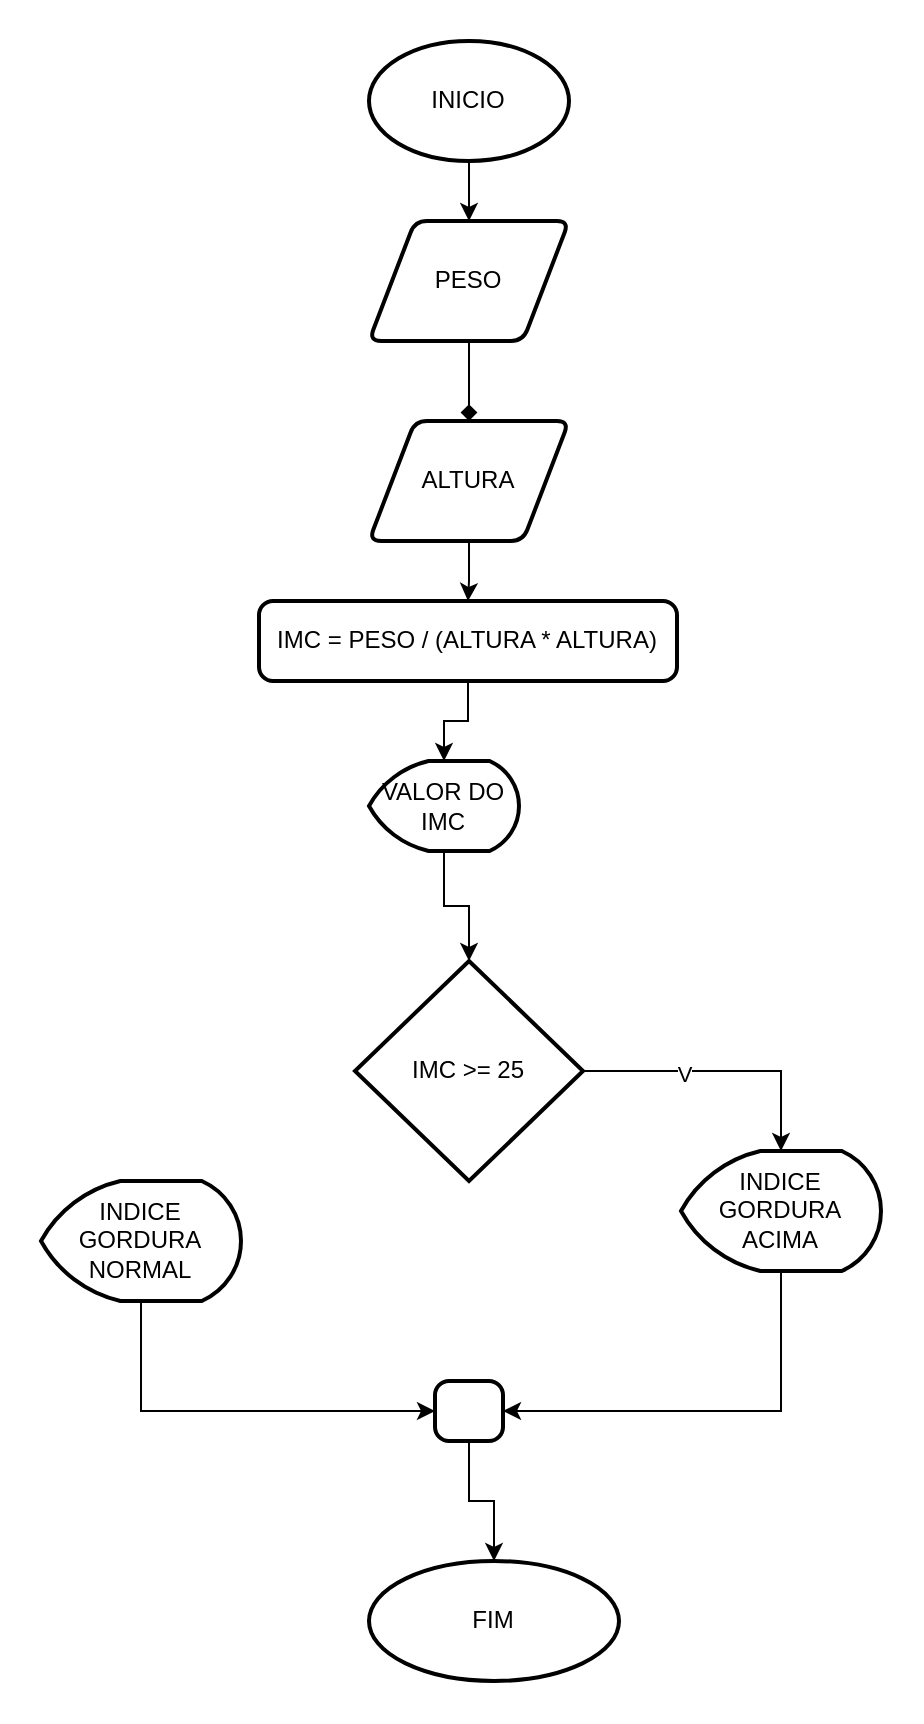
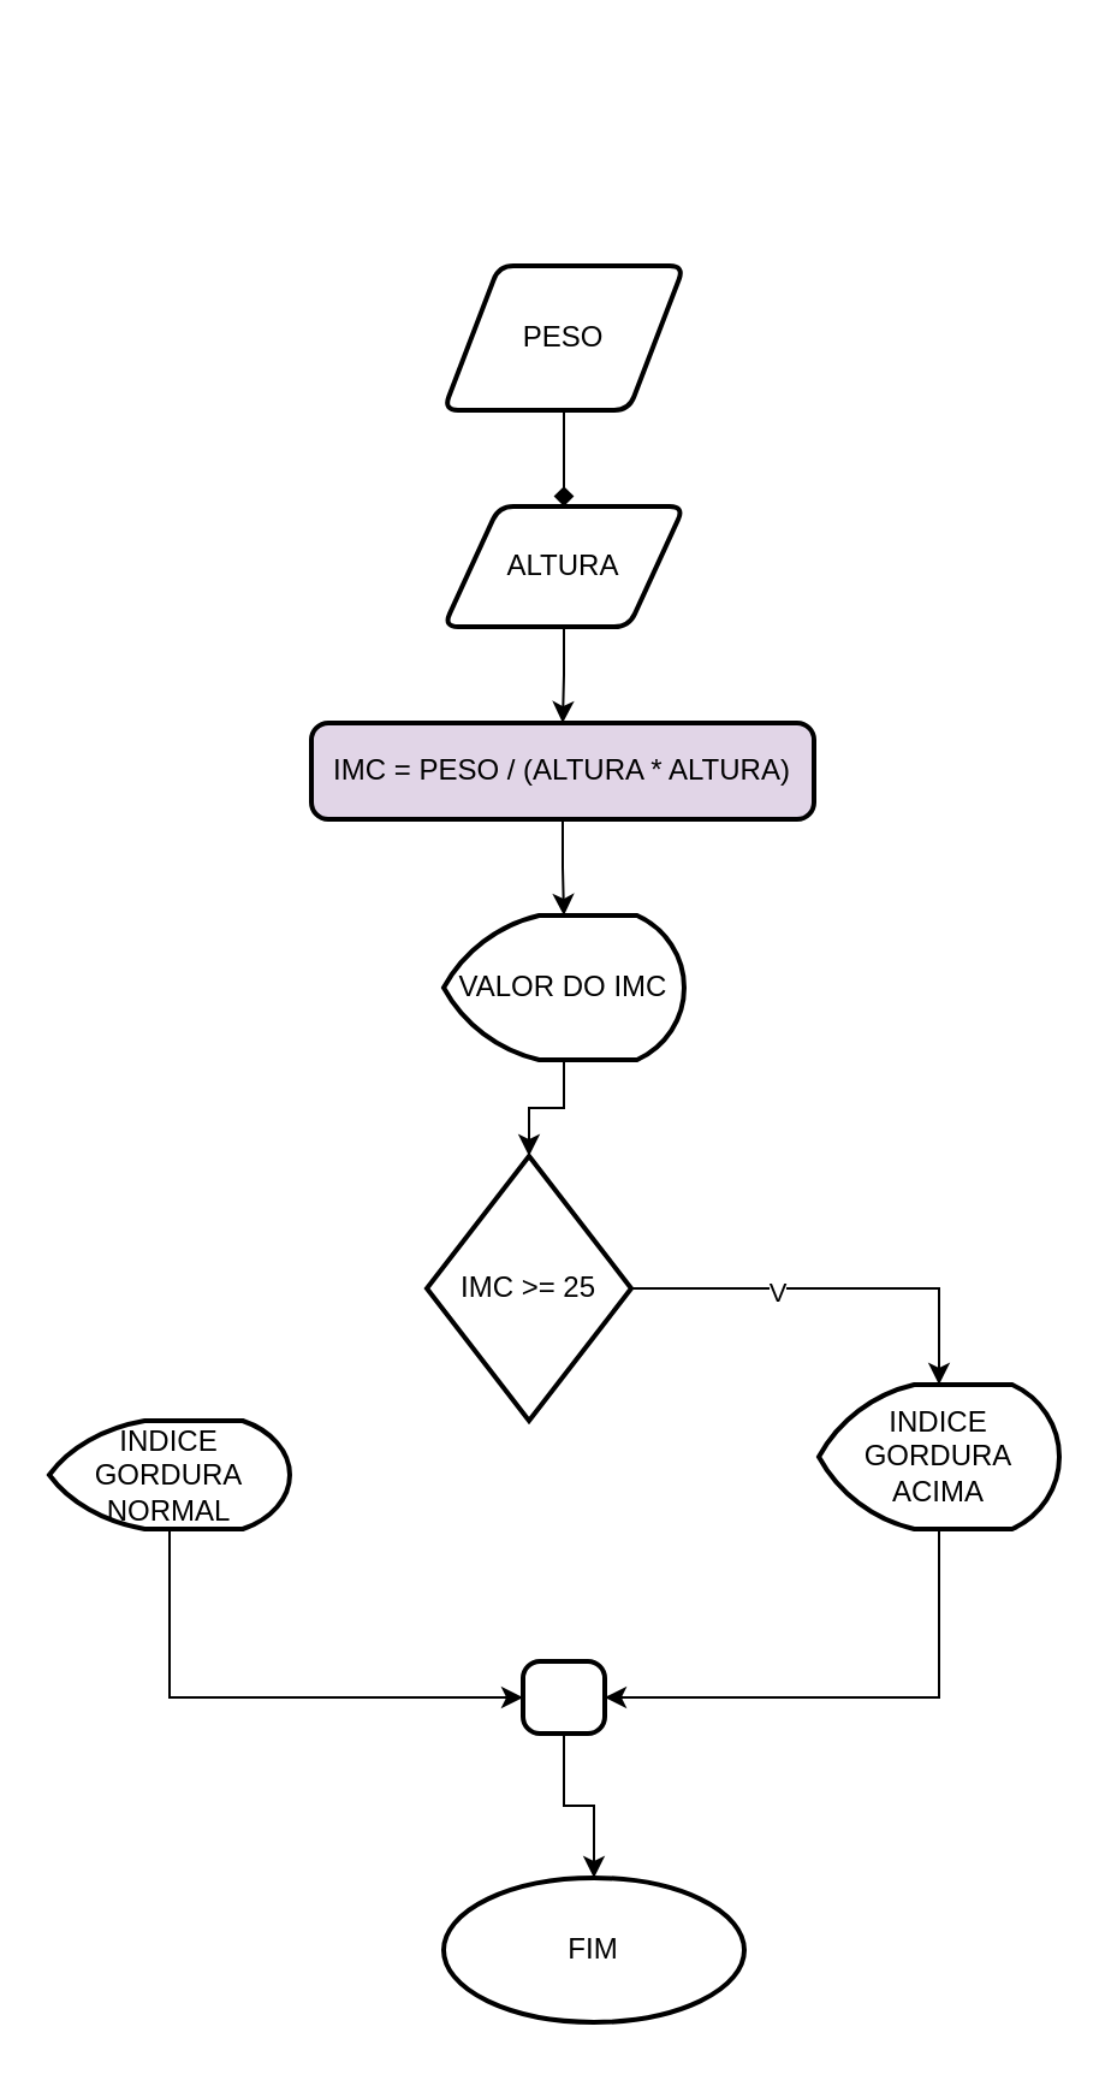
- <mxCell id="3" value="INICIO" style="strokeWidth=2;html=1;shape=mxgraph.flowchart.start_1;whiteSpace=wrap;" vertex="1" parent="1"><mxGeometry x="184" y="20" width="100" height="60" as="geometry" /></mxCell>
- <mxCell id="2" value="" style="edgeStyle=orthogonalEdgeStyle;rounded=0;orthogonalLoop=1;jettySize=auto;html=1;" edge="1" parent="1" source="3" target="6"><mxGeometry relative="1" as="geometry" /></mxCell>
- <mxCell id="8" value="ALTURA" style="shape=parallelogram;html=1;strokeWidth=2;perimeter=parallelogramPerimeter;whiteSpace=wrap;rounded=1;arcSize=12;size=0.23;" vertex="1" parent="1"><mxGeometry x="184" y="210" width="100" height="60" as="geometry" /></mxCell>
+ <mxCell id="8" value="ALTURA" style="shape=parallelogram;html=1;strokeWidth=2;perimeter=parallelogramPerimeter;whiteSpace=wrap;rounded=1;arcSize=12;size=0.23;" vertex="1" parent="1"><mxGeometry x="184" y="210" width="100" height="50" as="geometry" /></mxCell>
- <mxCell id="12" value="IMC = PESO / (ALTURA * ALTURA)" style="rounded=1;whiteSpace=wrap;html=1;absoluteArcSize=1;arcSize=14;strokeWidth=2;" vertex="1" parent="1"><mxGeometry x="129" y="300" width="209" height="40" as="geometry" /></mxCell>
+ <mxCell id="12" value="IMC = PESO / (ALTURA * ALTURA)" style="rounded=1;whiteSpace=wrap;html=1;absoluteArcSize=1;arcSize=14;strokeWidth=2;fillColor=#e1d5e7;" vertex="1" parent="1"><mxGeometry x="129" y="300" width="209" height="40" as="geometry" /></mxCell>
- <mxCell id="10" value="VALOR DO IMC" style="strokeWidth=2;html=1;shape=mxgraph.flowchart.display;whiteSpace=wrap;" vertex="1" parent="1"><mxGeometry x="184" y="380" width="75" height="45" as="geometry" /></mxCell>
+ <mxCell id="10" value="VALOR DO IMC" style="strokeWidth=2;html=1;shape=mxgraph.flowchart.display;whiteSpace=wrap;" vertex="1" parent="1"><mxGeometry x="184" y="380" width="100" height="60" as="geometry" /></mxCell>
- <mxCell id="13" value="IMC &amp;gt;= 25" style="strokeWidth=2;html=1;shape=mxgraph.flowchart.decision;whiteSpace=wrap;" vertex="1" parent="1"><mxGeometry x="177" y="480" width="114" height="110" as="geometry" /></mxCell>
+ <mxCell id="13" value="IMC &amp;gt;= 25" style="strokeWidth=2;html=1;shape=mxgraph.flowchart.decision;whiteSpace=wrap;" vertex="1" parent="1"><mxGeometry x="177" y="480" width="85" height="110" as="geometry" /></mxCell>
- <mxCell id="17" value="INDICE GORDURA NORMAL" style="strokeWidth=2;html=1;shape=mxgraph.flowchart.display;whiteSpace=wrap;" vertex="1" parent="1"><mxGeometry x="20" y="590" width="100" height="60" as="geometry" /></mxCell>
+ <mxCell id="17" value="INDICE GORDURA NORMAL" style="strokeWidth=2;html=1;shape=mxgraph.flowchart.display;whiteSpace=wrap;" vertex="1" parent="1"><mxGeometry x="20" y="590" width="100" height="45" as="geometry" /></mxCell>
